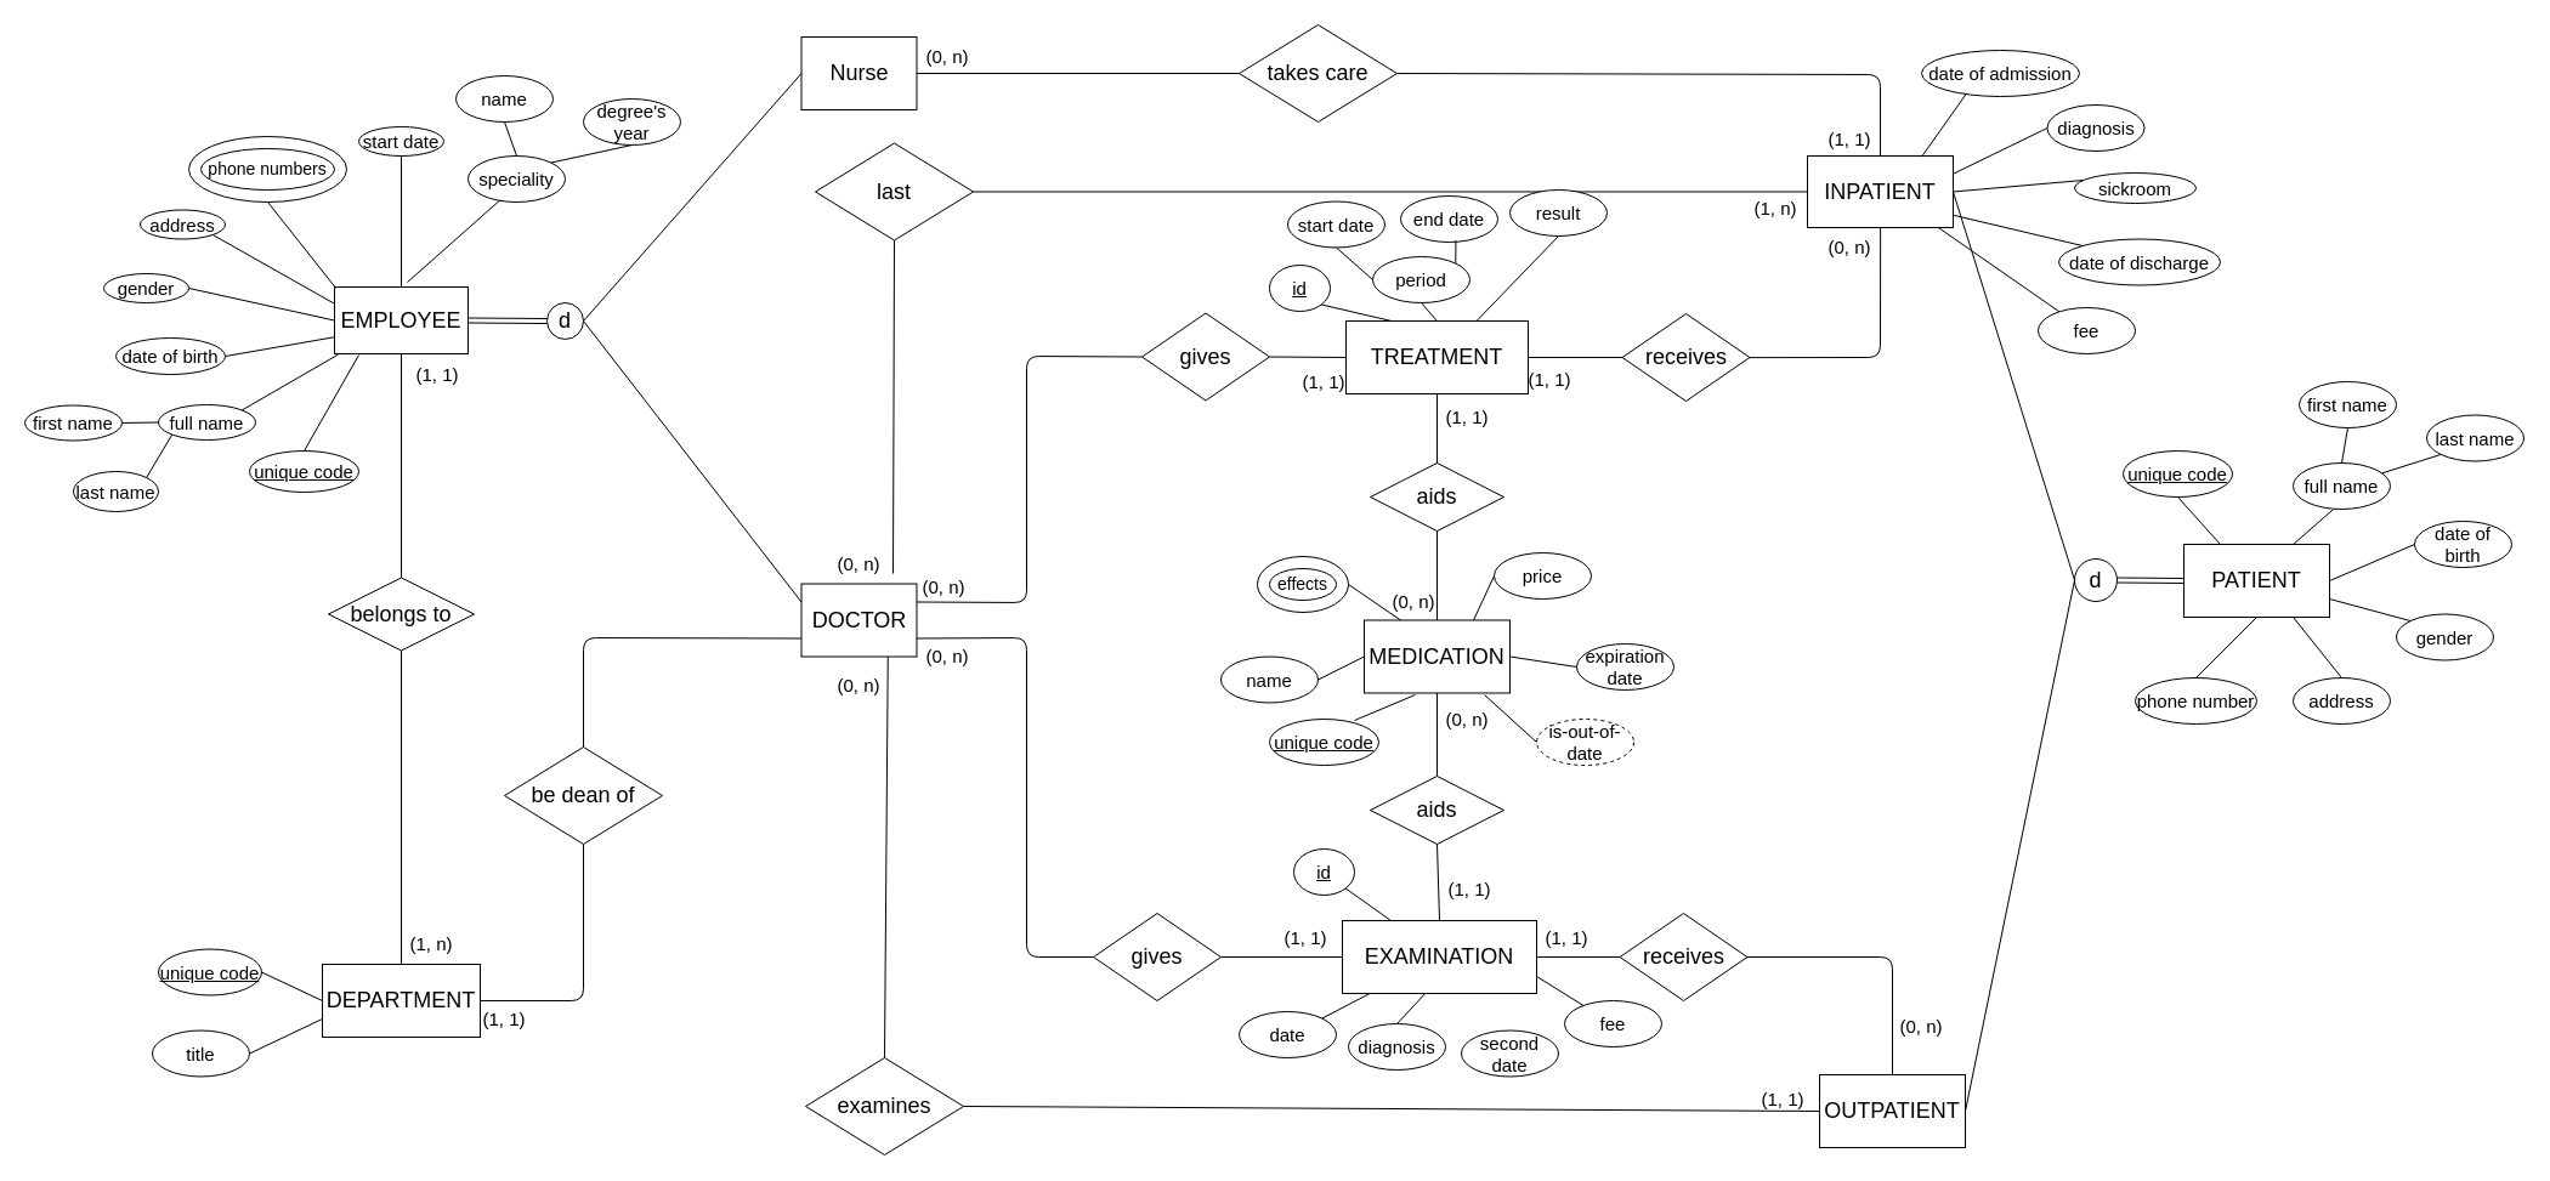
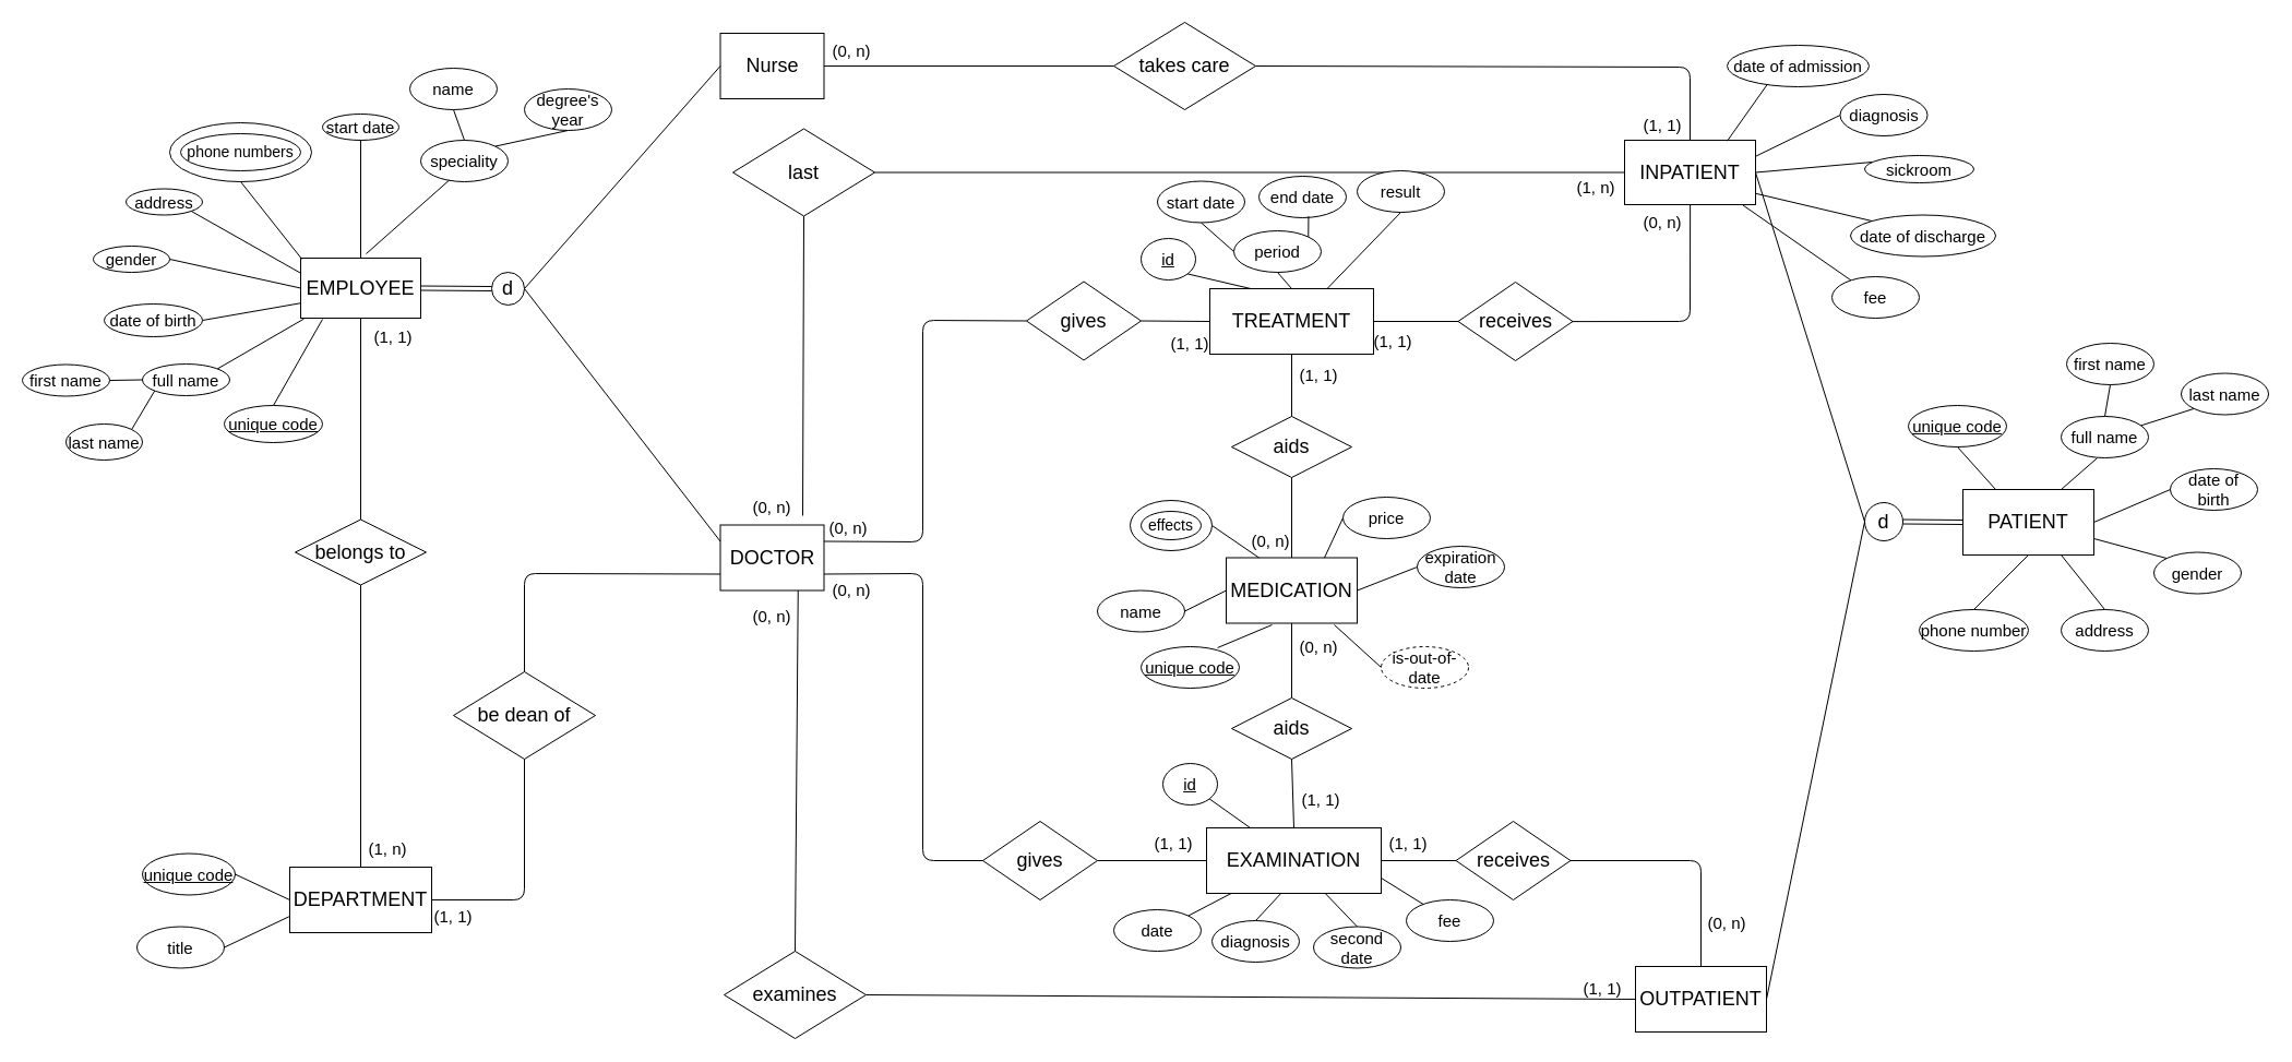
- <mxCell id="85" value="expiration date" style="ellipse;whiteSpace=wrap;html=1;strokeWidth=1;fontFamily=Helvetica;fontSize=15;" vertex="1" parent="1"><mxGeometry x="1298" y="530" width="80" height="38" as="geometry" /></mxCell>
+ <mxCell id="85" value="expiration date" style="ellipse;whiteSpace=wrap;html=1;strokeWidth=1;fontFamily=Helvetica;fontSize=15;" vertex="1" parent="1"><mxGeometry x="1298" y="500" width="80" height="38" as="geometry" /></mxCell>
+ <mxCell id="107" value="" style="endArrow=none;html=1;fontFamily=Helvetica;fontSize=18;exitX=0.5;exitY=0;exitDx=0;exitDy=0;" edge="1" parent="1" source="95" target="138"><mxGeometry width="50" height="50" relative="1" as="geometry"><mxPoint x="1445" y="692" as="sourcePoint" /><mxPoint x="1224.5" y="821.667" as="targetPoint" /></mxGeometry></mxCell>
